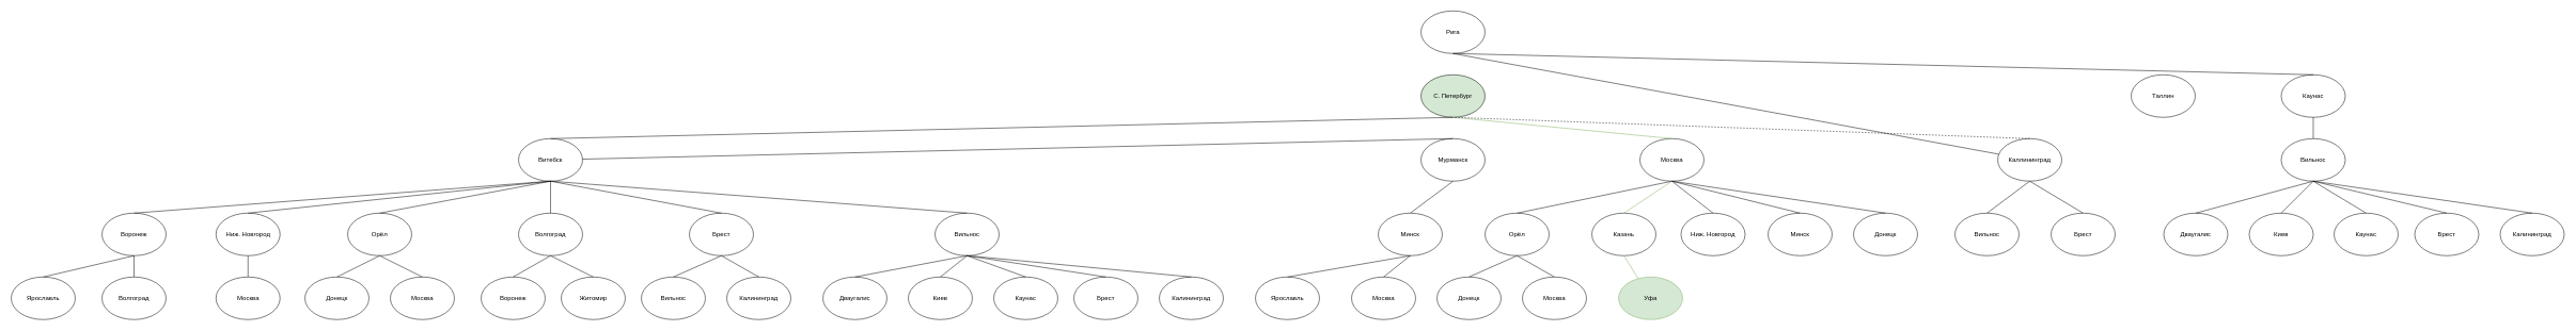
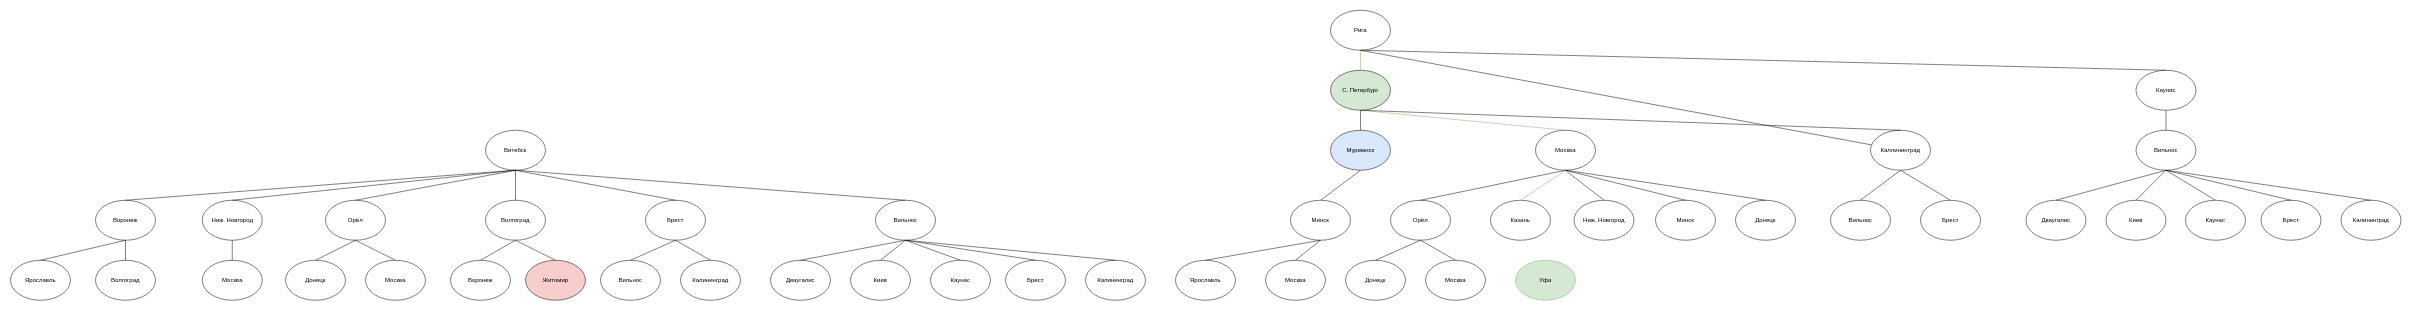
+ <mxCell id="16" value="" style="endArrow=none;html=1;rounded=0;entryX=0.5;entryY=1;entryDx=0;entryDy=0;exitX=0.5;exitY=0;exitDx=0;exitDy=0;fillColor=#d5e8d4;strokeColor=#82b366;" edge="1" parent="1" source="3" target="2"><mxGeometry width="50" height="50" relative="1" as="geometry"><mxPoint x="2770" y="360" as="sourcePoint" /><mxPoint x="2820" y="310" as="targetPoint" /></mxGeometry></mxCell>
- <mxCell id="4" value="Таллин" style="ellipse;whiteSpace=wrap;html=1;" vertex="1" parent="1"><mxGeometry x="3990" y="140" width="120" height="80" as="geometry" /></mxCell>
- <mxCell id="20" value="" style="endArrow=none;html=1;rounded=0;exitX=0.5;exitY=0;exitDx=0;exitDy=0;entryX=0.5;entryY=1;entryDx=0;entryDy=0;dashed=1;" edge="1" parent="1" source="9" target="3"><mxGeometry width="50" height="50" relative="1" as="geometry"><mxPoint x="2740" y="280" as="sourcePoint" /><mxPoint x="2720" y="220" as="targetPoint" /></mxGeometry></mxCell>
+ <mxCell id="20" value="" style="endArrow=none;html=1;rounded=0;exitX=0.5;exitY=0;exitDx=0;exitDy=0;entryX=0.5;entryY=1;entryDx=0;entryDy=0;" edge="1" parent="1" source="9" target="3"><mxGeometry width="50" height="50" relative="1" as="geometry"><mxPoint x="2740" y="280" as="sourcePoint" /><mxPoint x="2720" y="220" as="targetPoint" /></mxGeometry></mxCell>
- <mxCell id="17" value="" style="endArrow=none;html=1;rounded=0;entryX=0.5;entryY=0;entryDx=0;entryDy=0;exitX=0.5;exitY=1;exitDx=0;exitDy=0;" edge="1" parent="1" source="3" target="7"><mxGeometry width="50" height="50" relative="1" as="geometry"><mxPoint x="2730" y="150" as="sourcePoint" /><mxPoint x="2730" y="110" as="targetPoint" /></mxGeometry></mxCell>
- <mxCell id="18" value="" style="endArrow=none;html=1;rounded=0;exitX=0.5;exitY=0;exitDx=0;exitDy=0;" edge="1" parent="1" source="6" target="7"><mxGeometry width="50" height="50" relative="1" as="geometry"><mxPoint x="2770" y="360" as="sourcePoint" /><mxPoint x="2820" y="310" as="targetPoint" /></mxGeometry></mxCell>
+ <mxCell id="18" value="" style="endArrow=none;html=1;rounded=0;entryX=0.5;entryY=1;entryDx=0;entryDy=0;exitX=0.5;exitY=0;exitDx=0;exitDy=0;" edge="1" parent="1" source="6" target="3"><mxGeometry width="50" height="50" relative="1" as="geometry"><mxPoint x="2770" y="360" as="sourcePoint" /><mxPoint x="2820" y="310" as="targetPoint" /></mxGeometry></mxCell>
- <mxCell id="6" value="Мурманск" style="ellipse;whiteSpace=wrap;html=1;" vertex="1" parent="1"><mxGeometry x="2660" y="260" width="120" height="80" as="geometry" /></mxCell>
+ <mxCell id="6" value="Мурманск" style="ellipse;whiteSpace=wrap;html=1;fillColor=#dae8fc;" vertex="1" parent="1"><mxGeometry x="2660" y="260" width="120" height="80" as="geometry" /></mxCell>
- <mxCell id="78" value="" style="endArrow=none;html=1;rounded=0;entryX=0.5;entryY=1;entryDx=0;entryDy=0;fillColor=#d5e8d4;strokeColor=#82b366;" edge="1" parent="1" source="77" target="27"><mxGeometry width="50" height="50" relative="1" as="geometry"><mxPoint x="2950" y="520" as="sourcePoint" /><mxPoint x="3000" y="470" as="targetPoint" /></mxGeometry></mxCell>
- <mxCell id="54" value="Житомир" style="ellipse;whiteSpace=wrap;html=1;" vertex="1" parent="1"><mxGeometry x="1050" y="520" width="120" height="80" as="geometry" /></mxCell>
+ <mxCell id="54" value="Житомир" style="ellipse;whiteSpace=wrap;html=1;fillColor=#f8cecc;" vertex="1" parent="1"><mxGeometry x="1050" y="520" width="120" height="80" as="geometry" /></mxCell>
